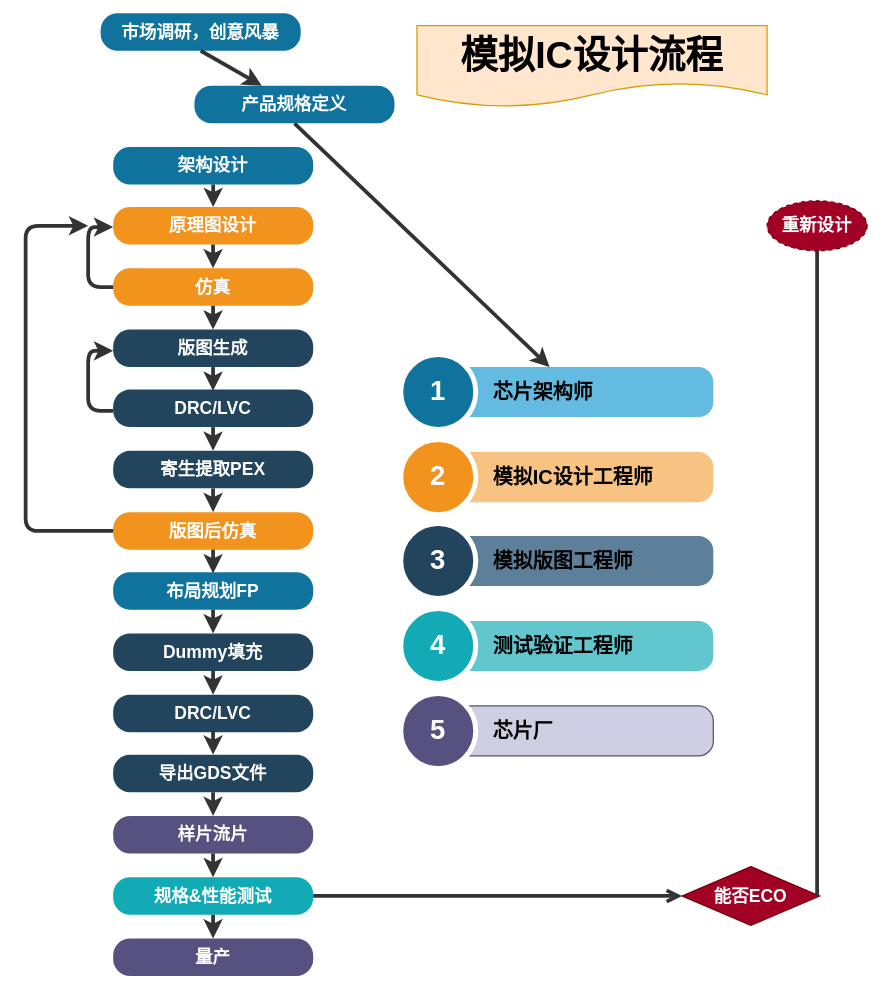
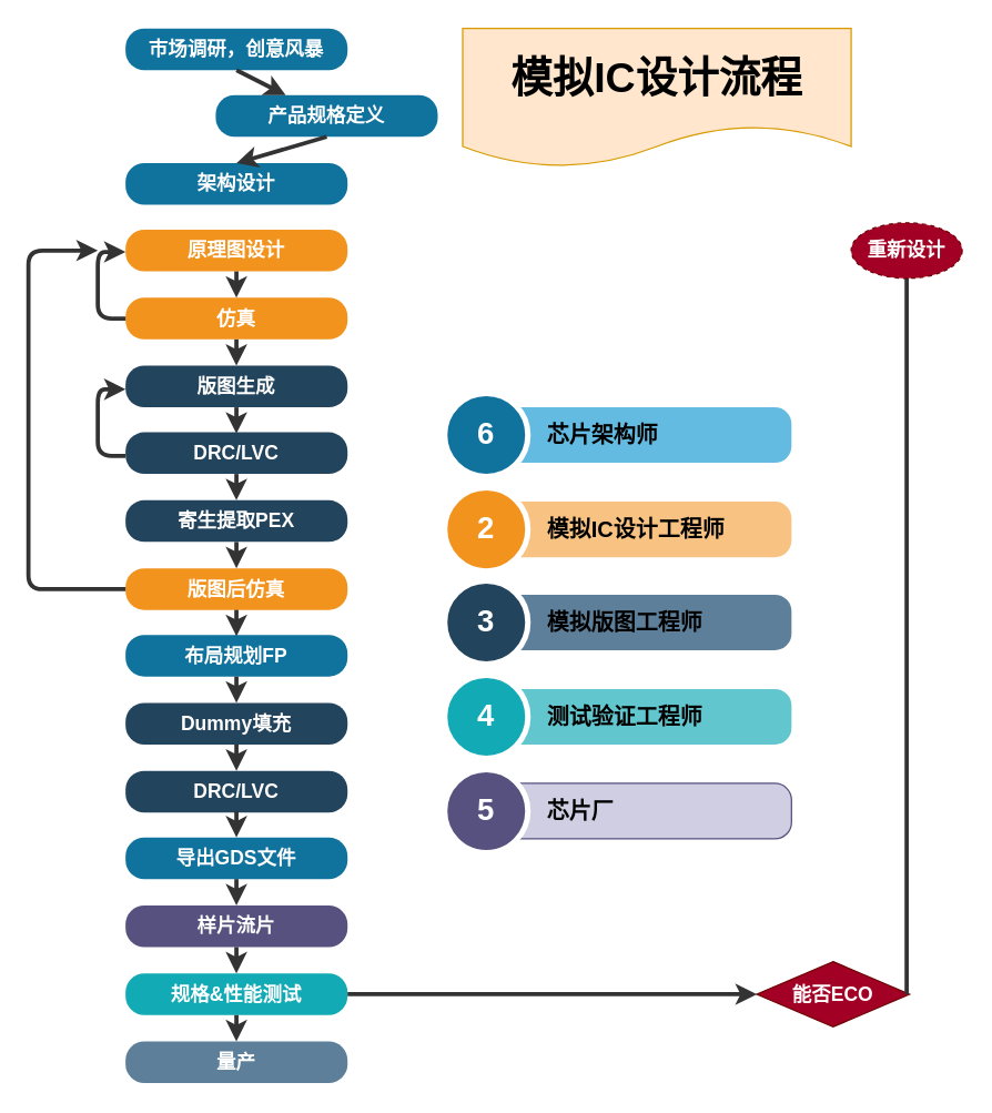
- <mxCell id="2" value="市场调研，创意风暴" style="fillColor=#10739E;strokecolor=none;rounded=1;fontColor=#FFFFFF;strokeColor=none;fontStyle=1;fontSize=14;whiteSpace=wrap;html=1;arcSize=45;" parent="1" vertex="1"><mxGeometry x="80" y="10" width="160" height="30" as="geometry" /></mxCell>
+ <mxCell id="2" value="市场调研，创意风暴" style="fillColor=#10739E;strokecolor=none;rounded=1;fontColor=#FFFFFF;strokeColor=none;fontStyle=1;fontSize=14;whiteSpace=wrap;html=1;arcSize=45;" parent="1" vertex="1"><mxGeometry x="90" y="20" width="160" height="30" as="geometry" /></mxCell>
- <mxCell id="50" value="&lt;font style=&quot;font-size: 30px;&quot;&gt;&lt;b&gt;模拟IC设计流程&lt;/b&gt;&lt;/font&gt;" style="shape=document;whiteSpace=wrap;html=1;boundedLbl=1;fillColor=#ffe6cc;strokeColor=#d79b00;" vertex="1" parent="1"><mxGeometry x="333" y="20" width="280" height="65" as="geometry" /></mxCell>
+ <mxCell id="50" value="&lt;font style=&quot;font-size: 30px;&quot;&gt;&lt;b&gt;模拟IC设计流程&lt;/b&gt;&lt;/font&gt;" style="shape=document;whiteSpace=wrap;html=1;boundedLbl=1;fillColor=#ffe6cc;strokeColor=#d79b00;" vertex="1" parent="1"><mxGeometry x="333" y="20" width="280" height="100" as="geometry" /></mxCell>
- <mxCell id="20" value="" style="endArrow=classic;html=1;rounded=1;entryX=0.5;entryY=0;entryDx=0;entryDy=0;exitX=0.5;exitY=1;exitDx=0;exitDy=0;strokeWidth=3;arcSize=45;strokeColor=#333333;" parent="1" source="8" target="3" edge="1"><mxGeometry width="50" height="50" relative="1" as="geometry"><mxPoint x="180" y="108" as="sourcePoint" /><mxPoint x="180" y="129" as="targetPoint" /></mxGeometry></mxCell>
- <mxCell id="19" value="" style="endArrow=classic;html=1;rounded=1;exitX=0.5;exitY=1;exitDx=0;exitDy=0;strokeWidth=3;arcSize=45;strokeColor=#333333;" parent="1" source="7" target="40" edge="1"><mxGeometry width="50" height="50" relative="1" as="geometry"><mxPoint x="170" y="100" as="sourcePoint" /><mxPoint x="180" y="78" as="targetPoint" /></mxGeometry></mxCell>
+ <mxCell id="19" value="" style="endArrow=classic;html=1;rounded=1;entryX=0.5;entryY=0;entryDx=0;entryDy=0;exitX=0.5;exitY=1;exitDx=0;exitDy=0;strokeWidth=3;arcSize=45;strokeColor=#333333;" parent="1" source="7" target="8" edge="1"><mxGeometry width="50" height="50" relative="1" as="geometry"><mxPoint x="170" y="100" as="sourcePoint" /><mxPoint x="180" y="78" as="targetPoint" /></mxGeometry></mxCell>
- <mxCell id="41" value="1" style="shape=ellipse;perimeter=ellipsePerimeter;fontSize=22;fontStyle=1;shadow=0;strokeColor=#ffffff;fillColor=#10739E;strokeWidth=4;fontColor=#ffffff;align=center;whiteSpace=wrap;html=1;" parent="1" vertex="1"><mxGeometry x="320" y="283" width="60" height="60" as="geometry" /></mxCell>
+ <mxCell id="41" value="6" style="shape=ellipse;perimeter=ellipsePerimeter;fontSize=22;fontStyle=1;shadow=0;strokeColor=#ffffff;fillColor=#10739E;strokeWidth=4;fontColor=#ffffff;align=center;whiteSpace=wrap;html=1;" parent="1" vertex="1"><mxGeometry x="320" y="283" width="60" height="60" as="geometry" /></mxCell>
- <mxCell id="16" value="导出GDS文件" style="fillColor=#23445D;strokecolor=none;rounded=1;fontColor=#FFFFFF;strokeColor=none;fontStyle=1;fontSize=14;whiteSpace=wrap;html=1;arcSize=45;" parent="1" vertex="1"><mxGeometry x="90" y="603" width="160" height="30" as="geometry" /></mxCell>
+ <mxCell id="16" value="导出GDS文件" style="fillColor=#10739e;strokecolor=none;rounded=1;fontColor=#FFFFFF;strokeColor=none;fontStyle=1;fontSize=14;whiteSpace=wrap;html=1;arcSize=45;" parent="1" vertex="1"><mxGeometry x="90" y="603" width="160" height="30" as="geometry" /></mxCell>
- <mxCell id="37" value="" style="endArrow=open;html=1;entryX=0;entryY=0.5;entryDx=0;entryDy=0;exitX=1;exitY=0.5;exitDx=0;exitDy=0;strokeWidth=3;rounded=1;strokeColor=#333333;" parent="1" source="5" target="36" edge="1"><mxGeometry width="50" height="50" relative="1" as="geometry"><mxPoint x="179.91" y="692" as="sourcePoint" /><mxPoint x="179.91" y="711" as="targetPoint" /></mxGeometry></mxCell>
+ <mxCell id="37" value="" style="endArrow=classic;html=1;entryX=0;entryY=0.5;entryDx=0;entryDy=0;exitX=1;exitY=0.5;exitDx=0;exitDy=0;strokeWidth=3;rounded=1;strokeColor=#333333;" parent="1" source="5" target="36" edge="1"><mxGeometry width="50" height="50" relative="1" as="geometry"><mxPoint x="179.91" y="692" as="sourcePoint" /><mxPoint x="179.91" y="711" as="targetPoint" /></mxGeometry></mxCell>
- <mxCell id="17" value="量产" style="fillColor=#56517E;strokecolor=none;rounded=1;fontColor=#FFFFFF;strokeColor=none;fontStyle=1;fontSize=14;whiteSpace=wrap;html=1;arcSize=45;" parent="1" vertex="1"><mxGeometry x="90" y="750" width="160" height="30" as="geometry" /></mxCell>
+ <mxCell id="17" value="量产" style="fillColor=#5d7f99;strokecolor=none;rounded=1;fontColor=#FFFFFF;strokeColor=none;fontStyle=1;fontSize=14;whiteSpace=wrap;html=1;arcSize=45;" parent="1" vertex="1"><mxGeometry x="90" y="750" width="160" height="30" as="geometry" /></mxCell>
